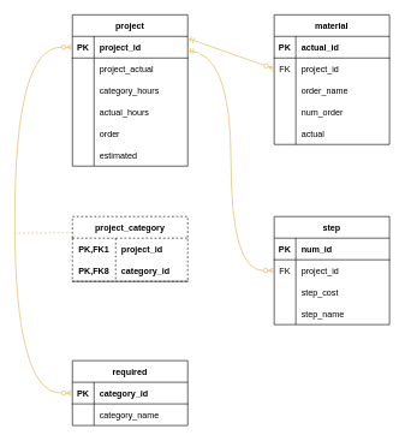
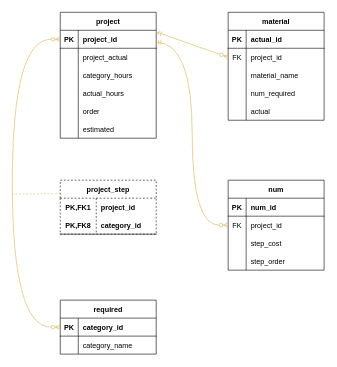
- <mxCell id="30" value="order_name" style="shape=partialRectangle;connectable=0;fillColor=none;top=0;left=0;bottom=0;right=0;align=left;spacingLeft=6;overflow=hidden;" vertex="1" parent="28"><mxGeometry x="30" width="130" height="30" as="geometry"><mxRectangle width="130" height="30" as="alternateBounds" /></mxGeometry></mxCell>
+ <mxCell id="30" value="material_name" style="shape=partialRectangle;connectable=0;fillColor=none;top=0;left=0;bottom=0;right=0;align=left;spacingLeft=6;overflow=hidden;" vertex="1" parent="28"><mxGeometry x="30" width="130" height="30" as="geometry"><mxRectangle width="130" height="30" as="alternateBounds" /></mxGeometry></mxCell>
- <mxCell id="33" value="num_order" style="shape=partialRectangle;connectable=0;fillColor=none;top=0;left=0;bottom=0;right=0;align=left;spacingLeft=6;overflow=hidden;" vertex="1" parent="31"><mxGeometry x="30" width="130" height="30" as="geometry"><mxRectangle width="130" height="30" as="alternateBounds" /></mxGeometry></mxCell>
+ <mxCell id="33" value="num_required" style="shape=partialRectangle;connectable=0;fillColor=none;top=0;left=0;bottom=0;right=0;align=left;spacingLeft=6;overflow=hidden;" vertex="1" parent="31"><mxGeometry x="30" width="130" height="30" as="geometry"><mxRectangle width="130" height="30" as="alternateBounds" /></mxGeometry></mxCell>
- <mxCell id="57" value="project_category" style="shape=table;startSize=30;container=1;collapsible=1;childLayout=tableLayout;fixedRows=1;rowLines=0;fontStyle=1;align=center;resizeLast=1;dashed=1;" vertex="1" parent="1"><mxGeometry x="100" y="300" width="160" height="90" as="geometry" /></mxCell>
+ <mxCell id="57" value="project_step" style="shape=table;startSize=30;container=1;collapsible=1;childLayout=tableLayout;fixedRows=1;rowLines=0;fontStyle=1;align=center;resizeLast=1;dashed=1;" vertex="1" parent="1"><mxGeometry x="100" y="300" width="160" height="90" as="geometry" /></mxCell>
- <mxCell id="37" value="step" style="shape=table;startSize=30;container=1;collapsible=1;childLayout=tableLayout;fixedRows=1;rowLines=0;fontStyle=1;align=center;resizeLast=1;" vertex="1" parent="1"><mxGeometry x="380" y="300" width="160" height="150" as="geometry" /></mxCell>
+ <mxCell id="37" value="num" style="shape=table;startSize=30;container=1;collapsible=1;childLayout=tableLayout;fixedRows=1;rowLines=0;fontStyle=1;align=center;resizeLast=1;" vertex="1" parent="1"><mxGeometry x="380" y="300" width="160" height="150" as="geometry" /></mxCell>
- <mxCell id="49" value="step_name" style="shape=partialRectangle;connectable=0;fillColor=none;top=0;left=0;bottom=0;right=0;align=left;spacingLeft=6;overflow=hidden;" vertex="1" parent="47"><mxGeometry x="30" width="130" height="30" as="geometry"><mxRectangle width="130" height="30" as="alternateBounds" /></mxGeometry></mxCell>
+ <mxCell id="49" value="step_order" style="shape=partialRectangle;connectable=0;fillColor=none;top=0;left=0;bottom=0;right=0;align=left;spacingLeft=6;overflow=hidden;" vertex="1" parent="47"><mxGeometry x="30" width="130" height="30" as="geometry"><mxRectangle width="130" height="30" as="alternateBounds" /></mxGeometry></mxCell>
